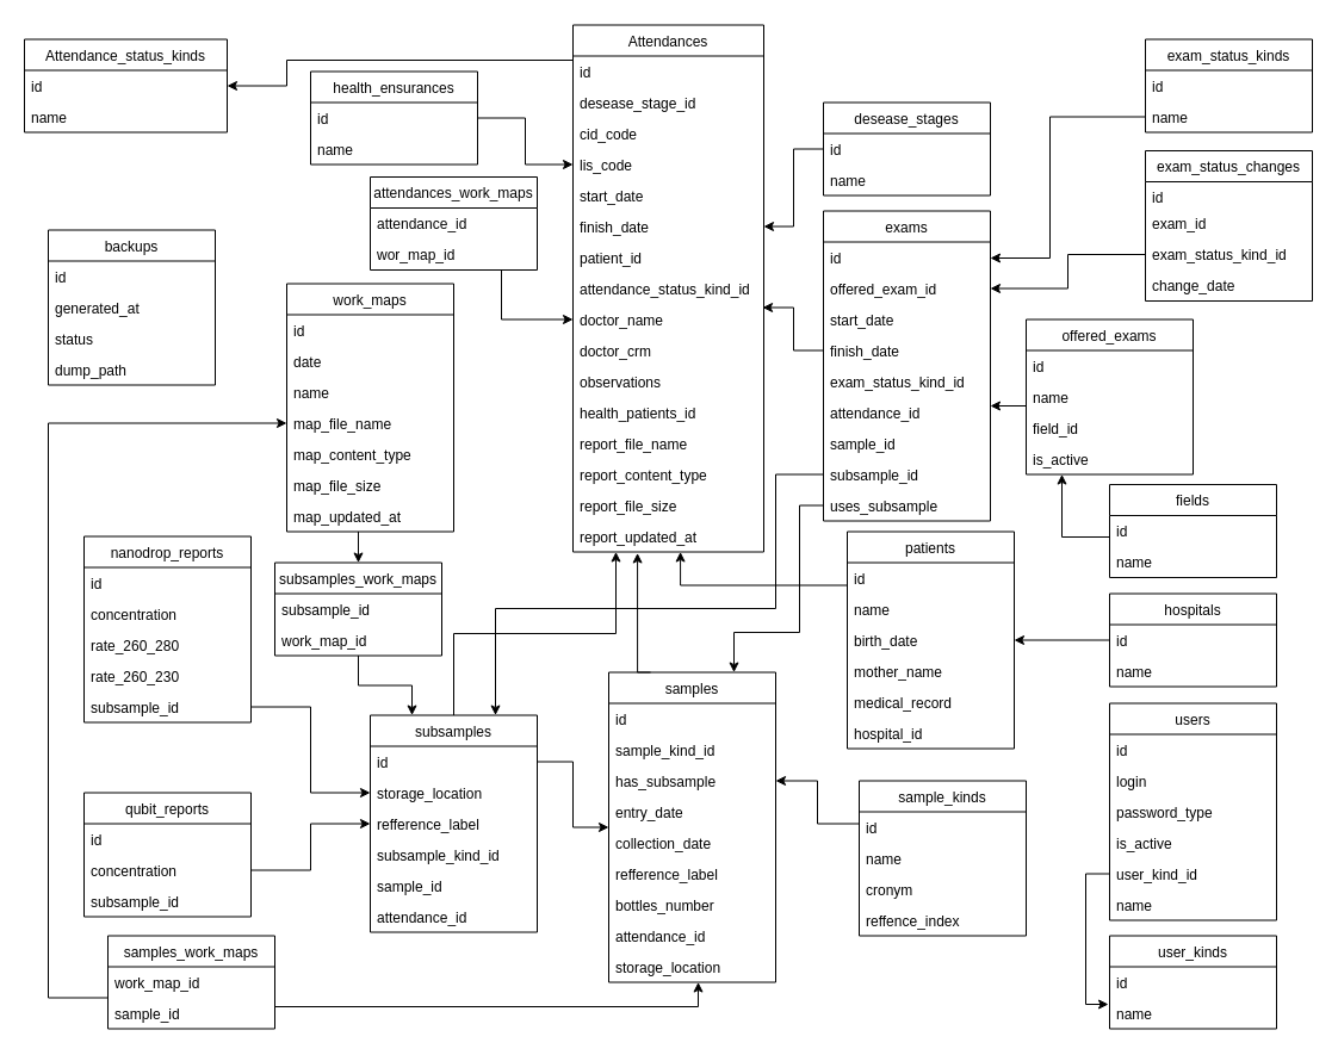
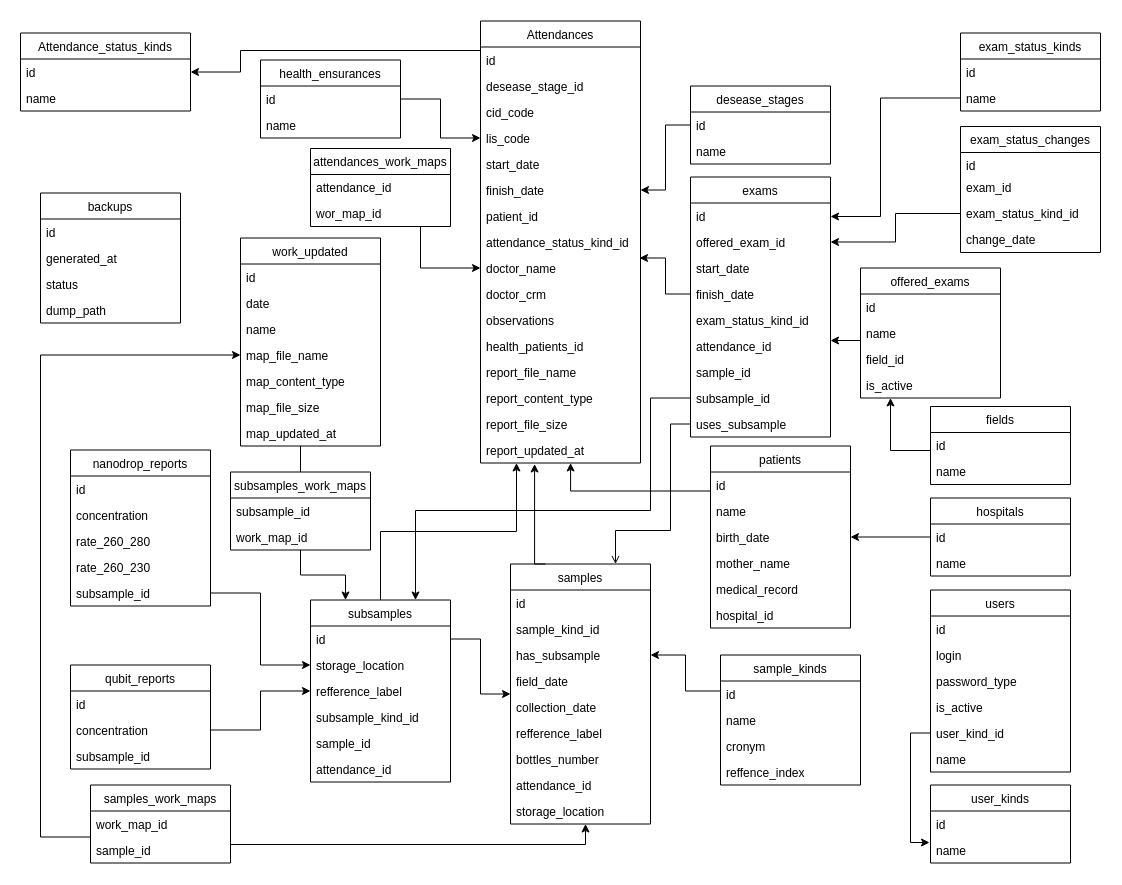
- <mxCell id="131" value="work_maps" style="swimlane;fontStyle=0;childLayout=stackLayout;horizontal=1;startSize=26;fillColor=none;horizontalStack=0;resizeParent=1;resizeParentMax=0;resizeLast=0;collapsible=1;marginBottom=0;" parent="1" vertex="1"><mxGeometry x="240" y="237.5" width="140" height="208" as="geometry" /></mxCell>
+ <mxCell id="131" value="work_updated" style="swimlane;fontStyle=0;childLayout=stackLayout;horizontal=1;startSize=26;fillColor=none;horizontalStack=0;resizeParent=1;resizeParentMax=0;resizeLast=0;collapsible=1;marginBottom=0;" parent="1" vertex="1"><mxGeometry x="240" y="237.5" width="140" height="208" as="geometry" /></mxCell>
- <mxCell id="139" style="edgeStyle=orthogonalEdgeStyle;rounded=0;orthogonalLoop=1;jettySize=auto;html=1;" parent="1" source="138" target="116" edge="1"><mxGeometry relative="1" as="geometry"><Array as="points"><mxPoint x="300" y="450.5" /><mxPoint x="300" y="450.5" /></Array></mxGeometry></mxCell>
+ <mxCell id="139" style="edgeStyle=orthogonalEdgeStyle;rounded=0;orthogonalLoop=1;jettySize=auto;html=1;endArrow=none;" parent="1" source="138" target="116" edge="1"><mxGeometry relative="1" as="geometry"><Array as="points"><mxPoint x="300" y="450.5" /><mxPoint x="300" y="450.5" /></Array></mxGeometry></mxCell>
- <mxCell id="150" style="edgeStyle=orthogonalEdgeStyle;rounded=0;orthogonalLoop=1;jettySize=auto;html=1;exitX=0;exitY=0.5;exitDx=0;exitDy=0;entryX=0.75;entryY=0;entryDx=0;entryDy=0;" edge="1" parent="1" source="50" target="92"><mxGeometry relative="1" as="geometry"><Array as="points"><mxPoint x="670" y="424" /><mxPoint x="670" y="530" /><mxPoint x="615" y="530" /></Array></mxGeometry></mxCell>
+ <mxCell id="150" style="edgeStyle=orthogonalEdgeStyle;rounded=0;orthogonalLoop=1;jettySize=auto;html=1;exitX=0;exitY=0.5;exitDx=0;exitDy=0;entryX=0.75;entryY=0;entryDx=0;entryDy=0;endArrow=open;" edge="1" parent="1" source="50" target="92"><mxGeometry relative="1" as="geometry"><Array as="points"><mxPoint x="670" y="424" /><mxPoint x="670" y="530" /><mxPoint x="615" y="530" /></Array></mxGeometry></mxCell>
- <mxCell id="96" value="entry_date" style="text;strokeColor=none;fillColor=none;align=left;verticalAlign=top;spacingLeft=4;spacingRight=4;overflow=hidden;rotatable=0;points=[[0,0.5],[1,0.5]];portConstraint=eastwest;" parent="92" vertex="1"><mxGeometry y="104" width="140" height="26" as="geometry" /></mxCell>
+ <mxCell id="96" value="field_date" style="text;strokeColor=none;fillColor=none;align=left;verticalAlign=top;spacingLeft=4;spacingRight=4;overflow=hidden;rotatable=0;points=[[0,0.5],[1,0.5]];portConstraint=eastwest;" parent="92" vertex="1"><mxGeometry y="104" width="140" height="26" as="geometry" /></mxCell>
